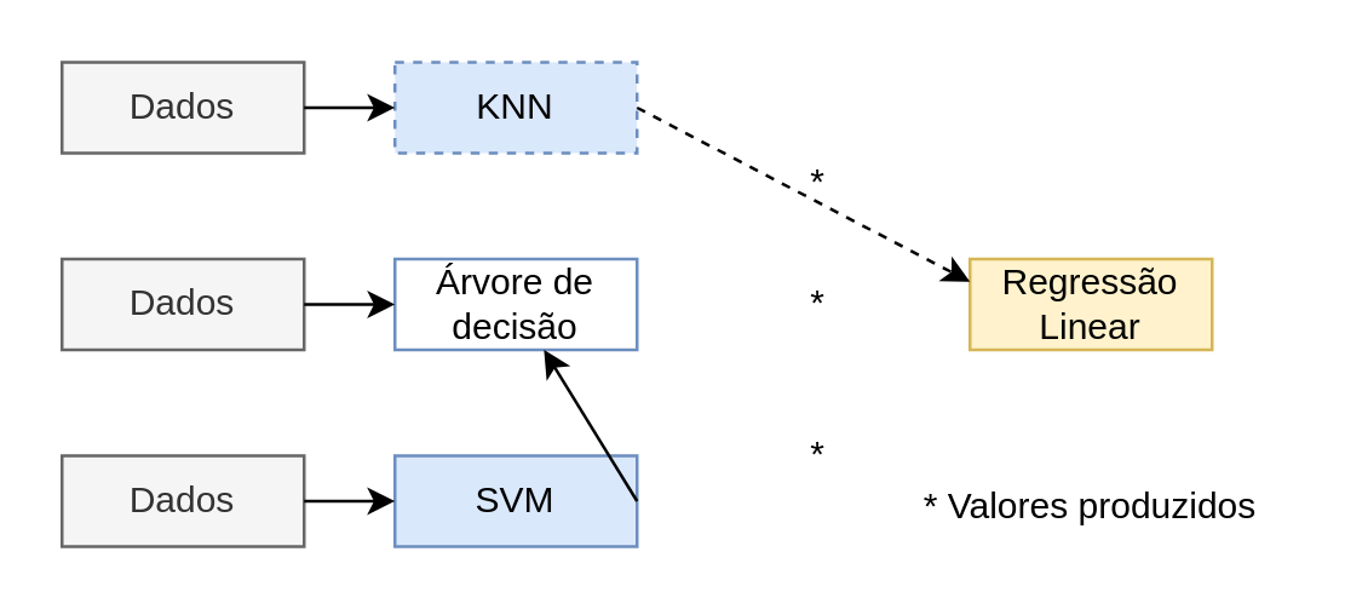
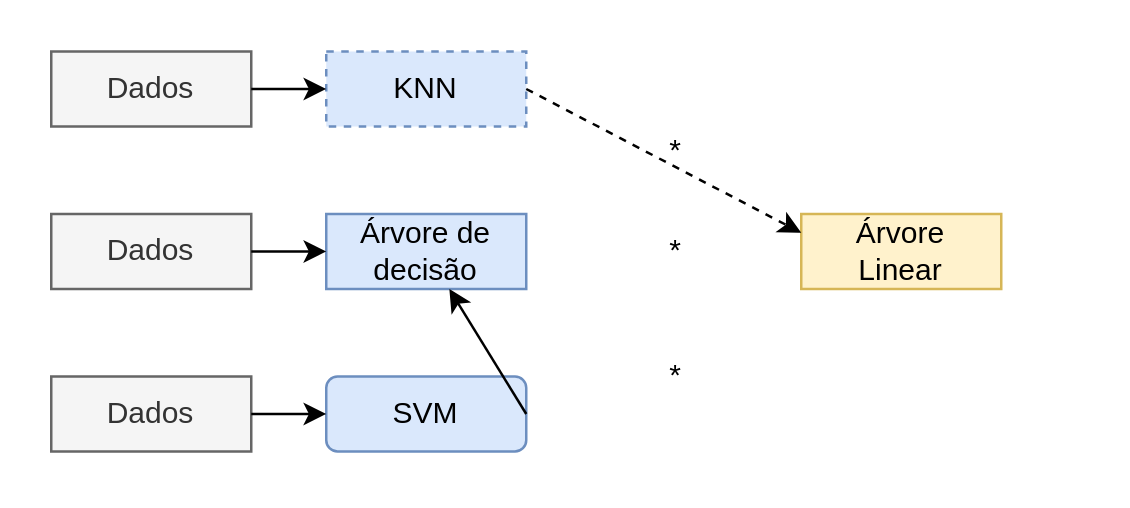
- <mxCell id="6" value="Árvore de&lt;br&gt;decisão" style="rounded=0;whiteSpace=wrap;html=1;fillColor=#ffffff;strokeColor=#6c8ebf;" parent="1" vertex="1"><mxGeometry x="130" y="85" width="80" height="30" as="geometry" /></mxCell>
+ <mxCell id="6" value="Árvore de&lt;br&gt;decisão" style="rounded=0;whiteSpace=wrap;html=1;fillColor=#dae8fc;strokeColor=#6c8ebf;" parent="1" vertex="1"><mxGeometry x="130" y="85" width="80" height="30" as="geometry" /></mxCell>
- <mxCell id="11" value="Regressão&lt;br&gt;Linear" style="rounded=0;whiteSpace=wrap;html=1;fillColor=#fff2cc;strokeColor=#d6b656;" parent="1" vertex="1"><mxGeometry x="320" y="85" width="80" height="30" as="geometry" /></mxCell>
+ <mxCell id="11" value="Árvore&lt;br&gt;Linear" style="rounded=0;whiteSpace=wrap;html=1;fillColor=#fff2cc;strokeColor=#d6b656;" parent="1" vertex="1"><mxGeometry x="320" y="85" width="80" height="30" as="geometry" /></mxCell>
- <mxCell id="7" value="SVM" style="rounded=0;whiteSpace=wrap;html=1;fillColor=#dae8fc;strokeColor=#6c8ebf;" parent="1" vertex="1"><mxGeometry x="130" y="150" width="80" height="30" as="geometry" /></mxCell>
+ <mxCell id="7" value="SVM" style="whiteSpace=wrap;html=1;fillColor=#dae8fc;strokeColor=#6c8ebf;rounded=1;" parent="1" vertex="1"><mxGeometry x="130" y="150" width="80" height="30" as="geometry" /></mxCell>
- <mxCell id="17" value="* Valores produzidos" style="text;html=1;strokeColor=none;fillColor=none;align=center;verticalAlign=middle;whiteSpace=wrap;rounded=0;" parent="1" vertex="1"><mxGeometry x="290" y="153" width="140" height="28" as="geometry" /></mxCell>
